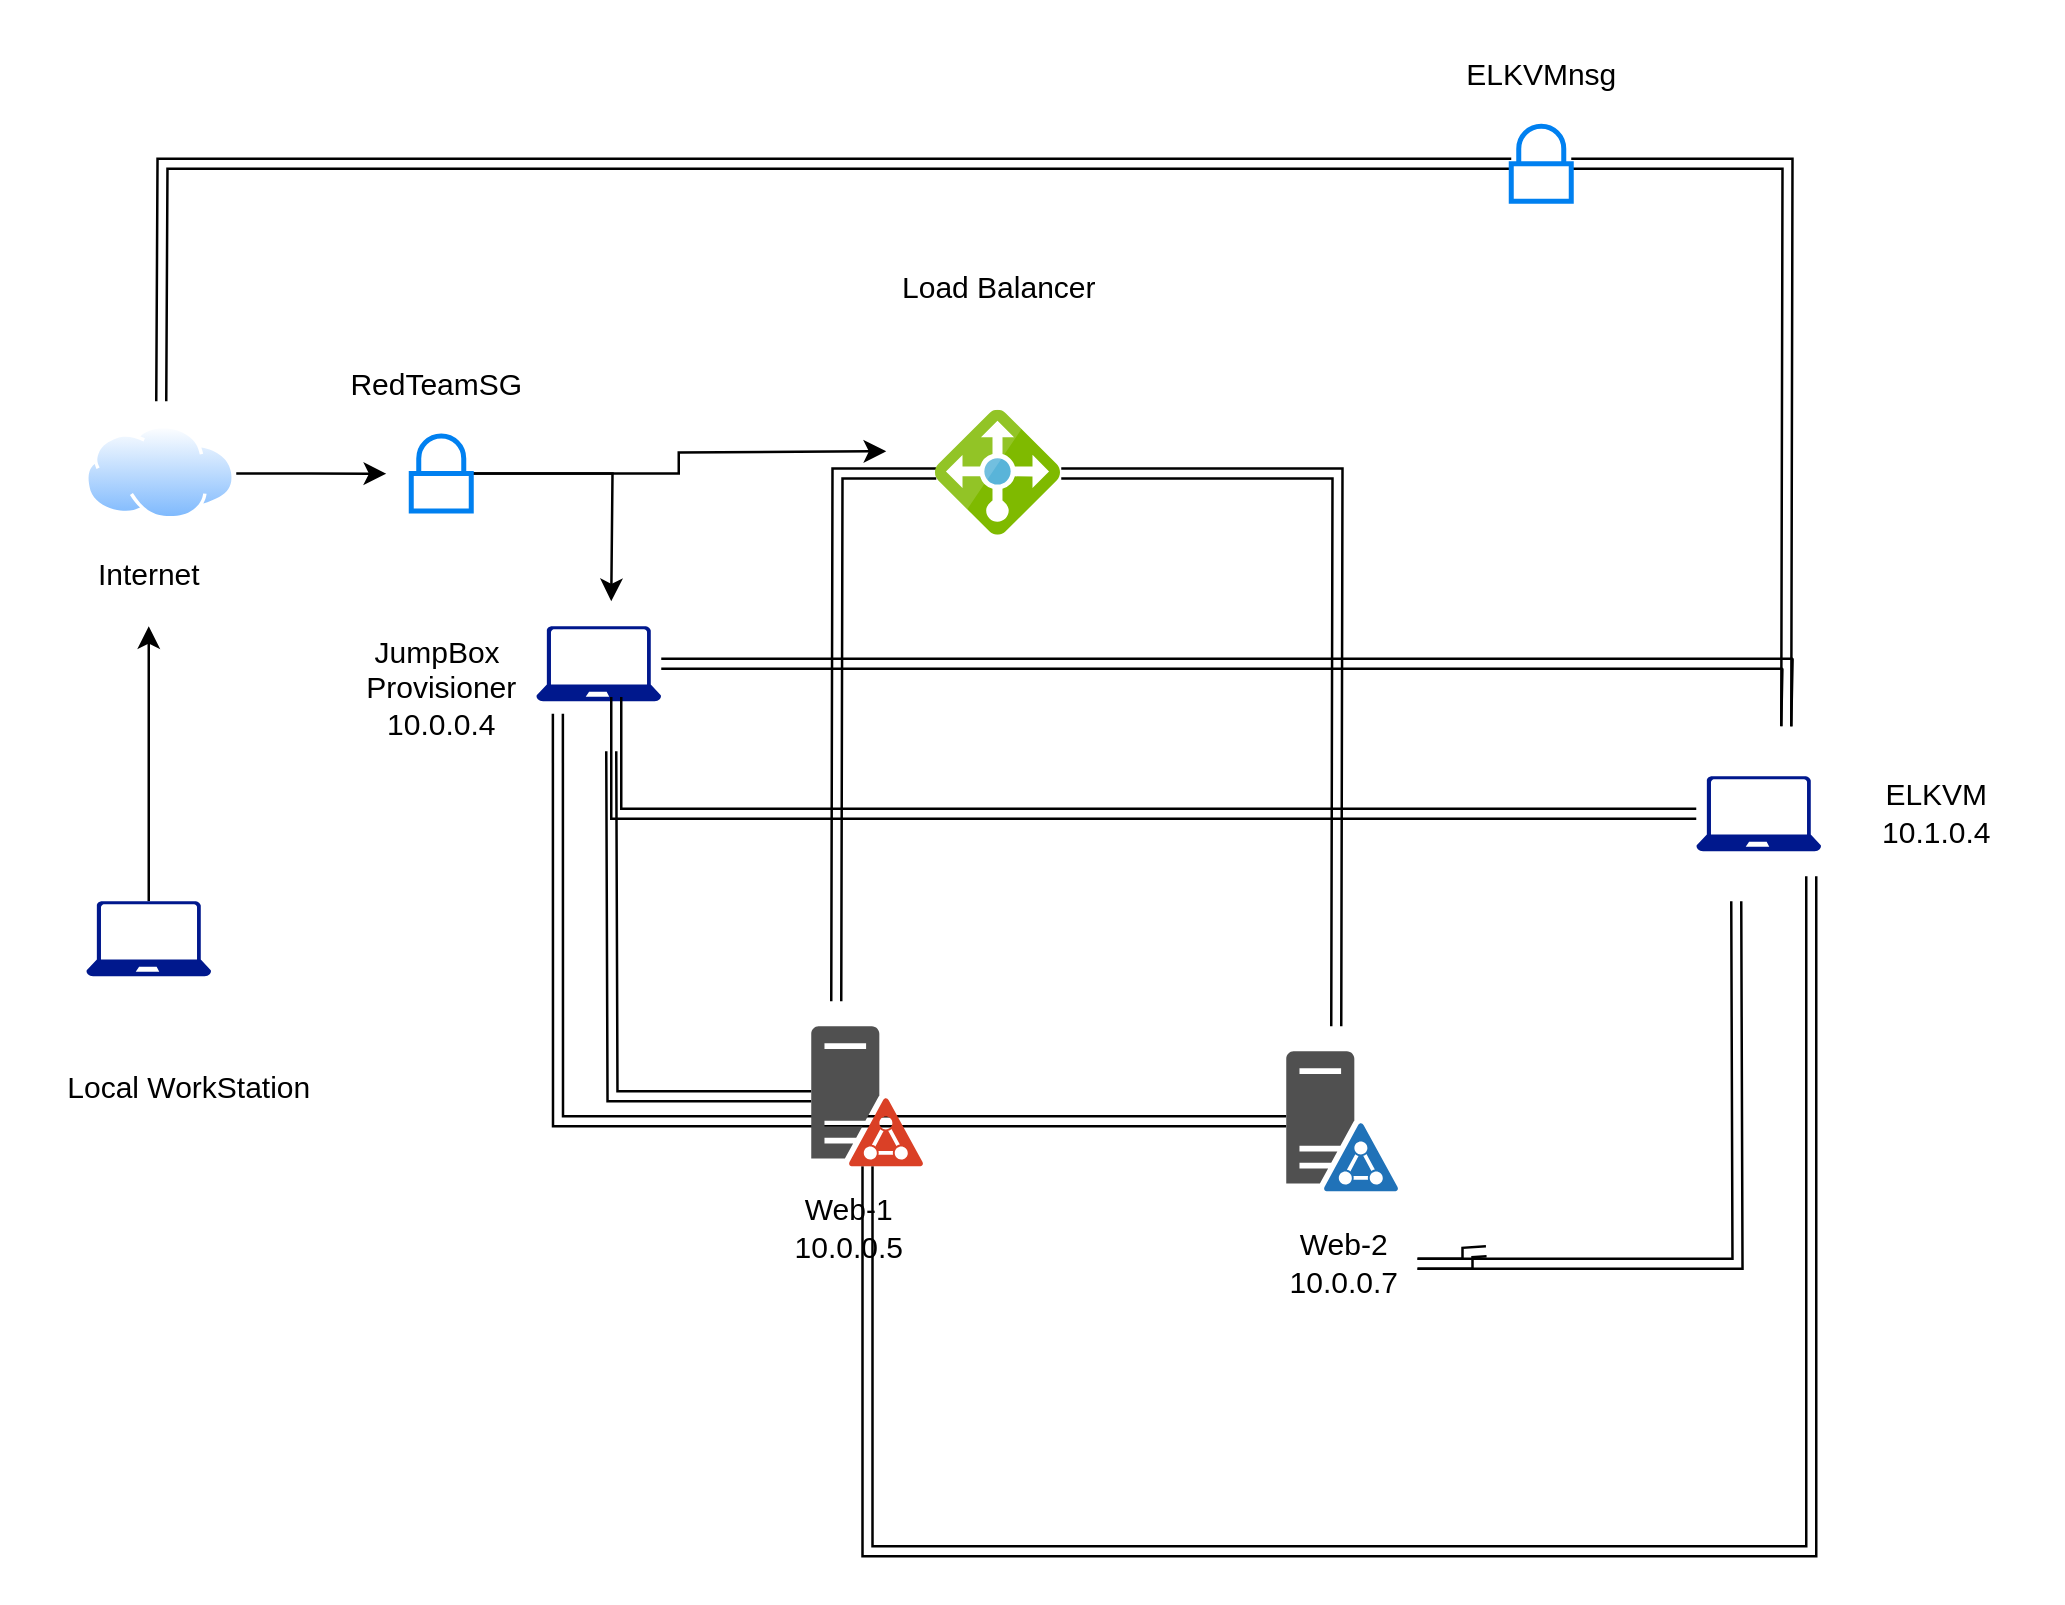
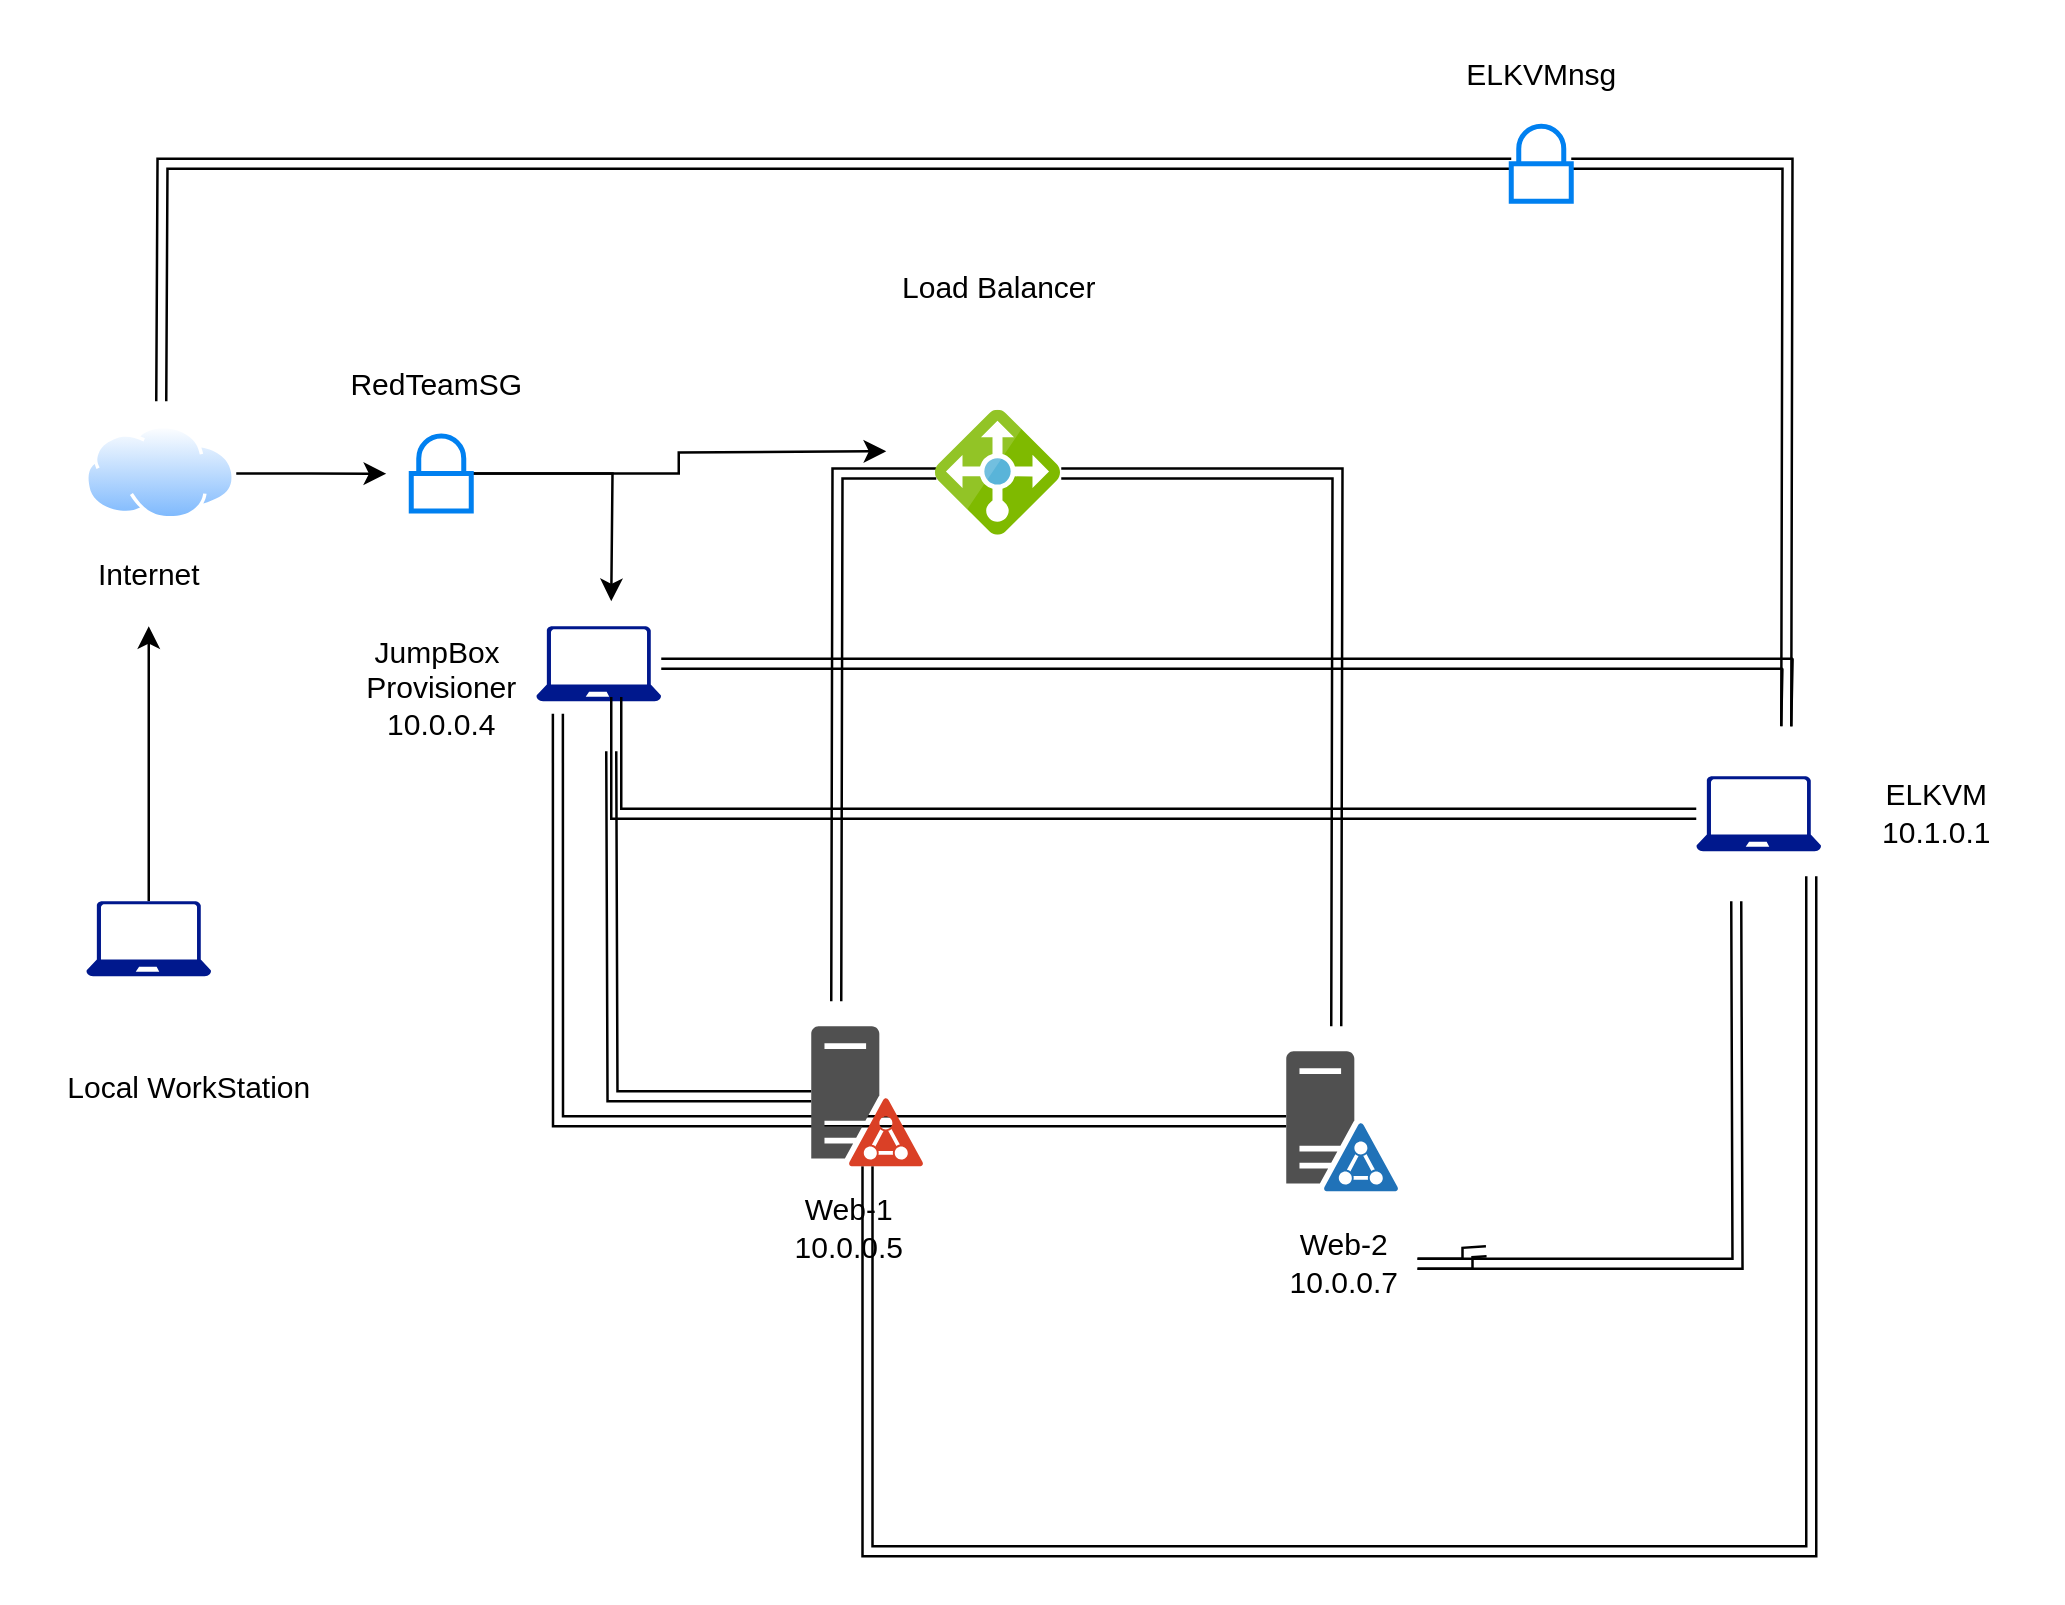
- <mxCell id="33" value="ELKVM&lt;br&gt;10.1.0.4" style="text;html=1;resizable=0;autosize=1;align=center;verticalAlign=middle;points=[];fillColor=none;strokeColor=none;rounded=0;" vertex="1" parent="1"><mxGeometry x="744" y="310" width="60" height="30" as="geometry" /></mxCell>
+ <mxCell id="33" value="ELKVM&lt;br&gt;10.1.0.1" style="text;html=1;resizable=0;autosize=1;align=center;verticalAlign=middle;points=[];fillColor=none;strokeColor=none;rounded=0;" vertex="1" parent="1"><mxGeometry x="744" y="310" width="60" height="30" as="geometry" /></mxCell>
